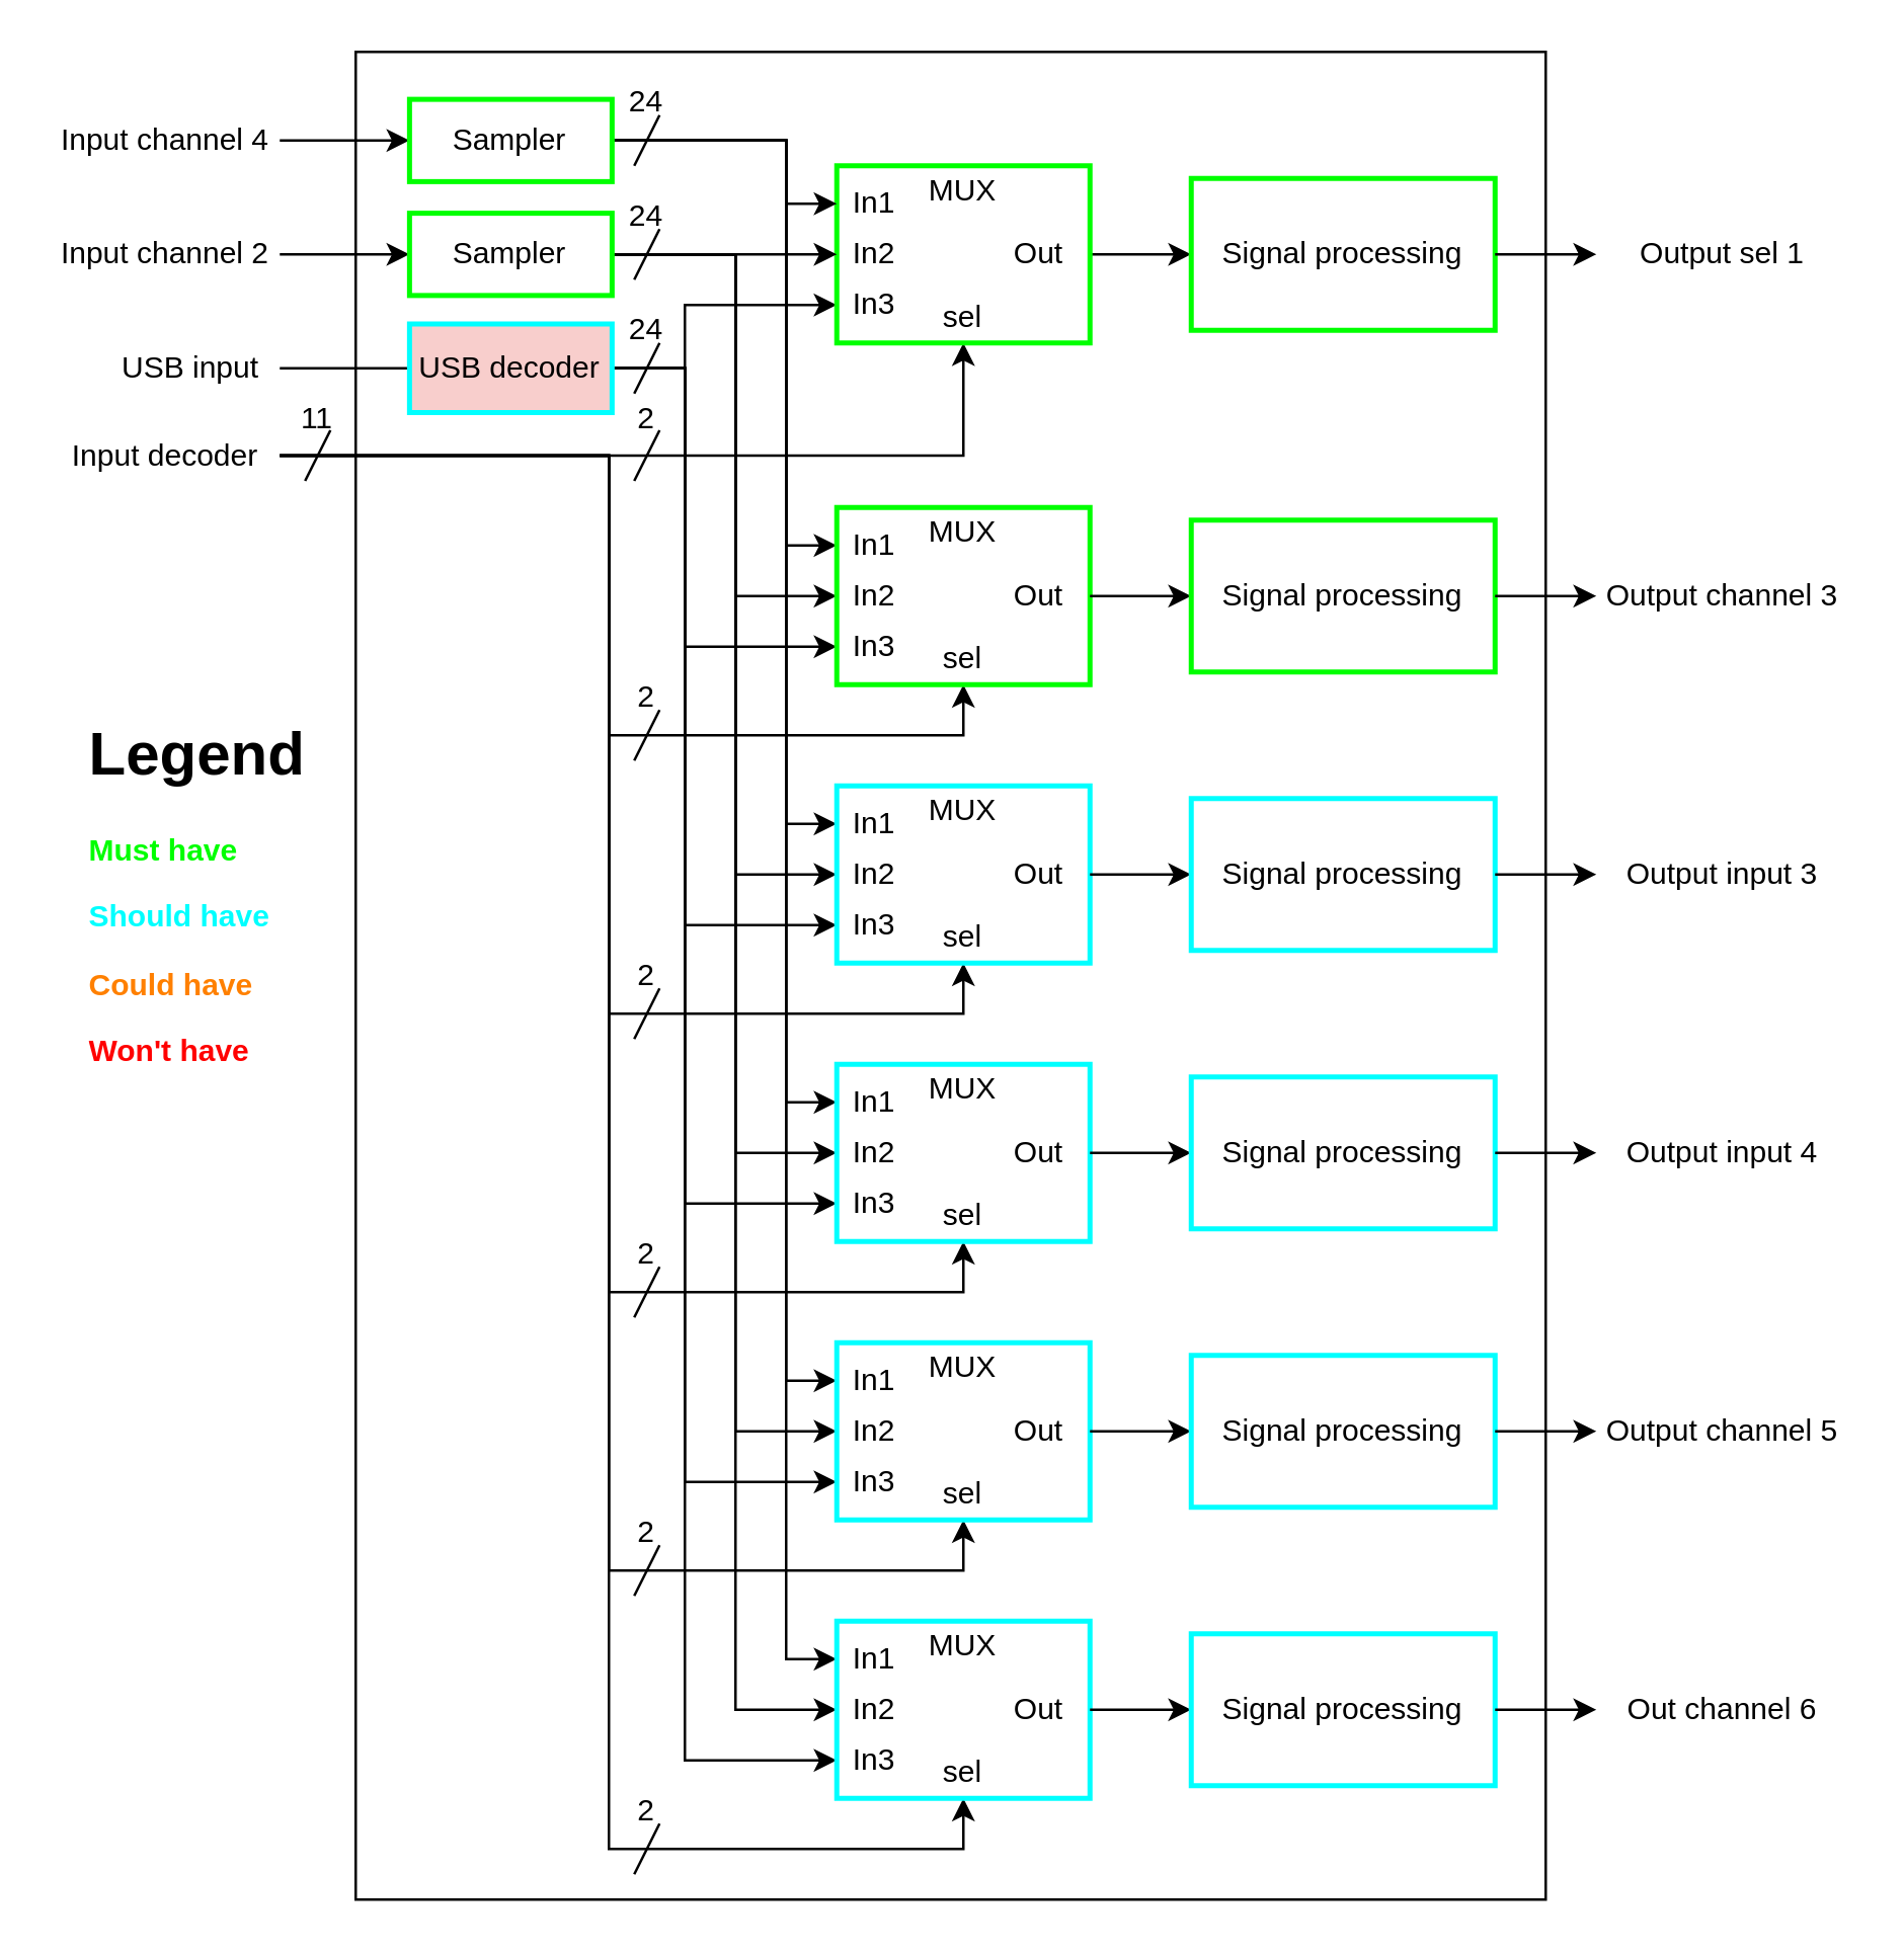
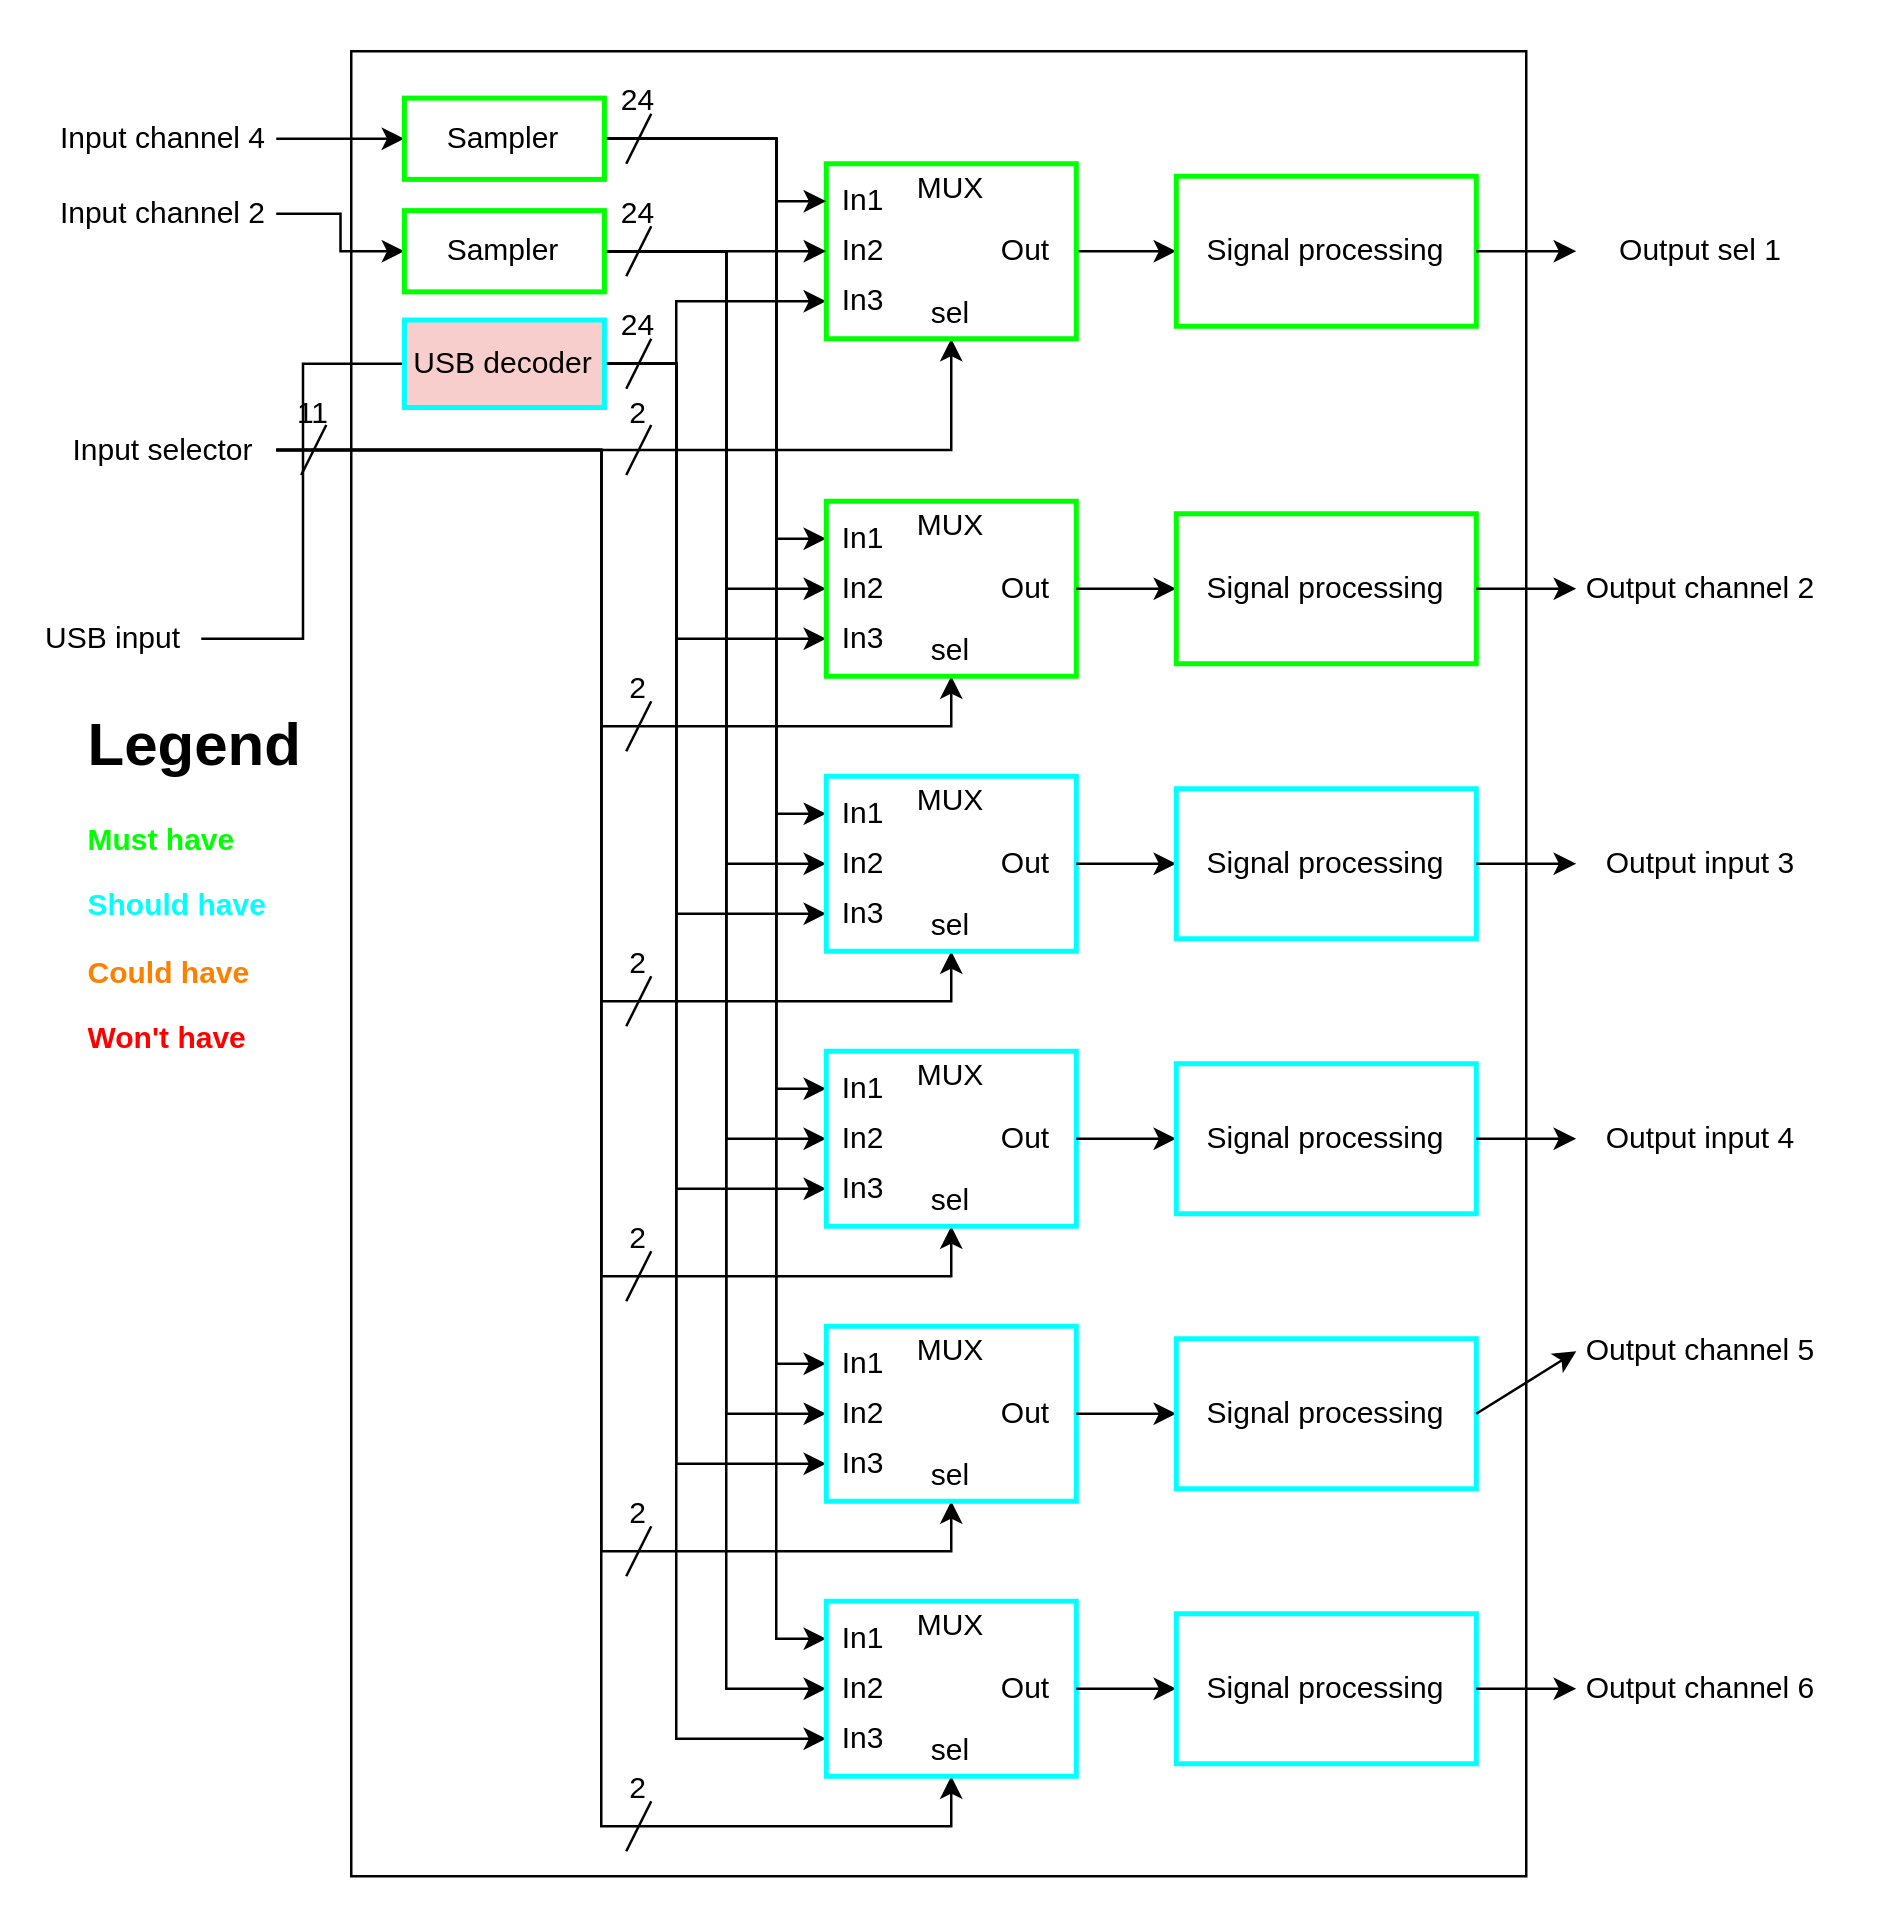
- <mxCell id="6" value="Input channel 2" style="text;html=1;strokeColor=none;fillColor=none;align=center;verticalAlign=middle;whiteSpace=wrap;rounded=0;fontSize=12;" vertex="1" parent="1"><mxGeometry x="20" y="90" width="90" height="20" as="geometry" /></mxCell>
+ <mxCell id="6" value="Input channel 2" style="text;html=1;strokeColor=none;fillColor=none;align=center;verticalAlign=middle;whiteSpace=wrap;rounded=0;fontSize=12;" vertex="1" parent="1"><mxGeometry x="20" y="75" width="90" height="20" as="geometry" /></mxCell>
- <mxCell id="8" value="USB input" style="text;html=1;strokeColor=none;fillColor=none;align=center;verticalAlign=middle;whiteSpace=wrap;rounded=0;fontSize=12;" vertex="1" parent="1"><mxGeometry x="40" y="135" width="70" height="20" as="geometry" /></mxCell>
+ <mxCell id="8" value="USB input" style="text;html=1;strokeColor=none;fillColor=none;align=center;verticalAlign=middle;whiteSpace=wrap;rounded=0;fontSize=12;" vertex="1" parent="1"><mxGeometry x="10" y="245" width="70" height="20" as="geometry" /></mxCell>
- <mxCell id="16" value="Input decoder" style="text;html=1;strokeColor=none;fillColor=none;align=center;verticalAlign=middle;whiteSpace=wrap;rounded=0;fontSize=12;" vertex="1" parent="1"><mxGeometry x="20" y="169.5" width="90" height="20" as="geometry" /></mxCell>
+ <mxCell id="16" value="Input selector" style="text;html=1;strokeColor=none;fillColor=none;align=center;verticalAlign=middle;whiteSpace=wrap;rounded=0;fontSize=12;" vertex="1" parent="1"><mxGeometry x="20" y="169.5" width="90" height="20" as="geometry" /></mxCell>
- <mxCell id="65" value="Output channel 3" style="text;html=1;strokeColor=none;fillColor=none;align=center;verticalAlign=middle;whiteSpace=wrap;rounded=0;fontSize=12;" vertex="1" parent="1"><mxGeometry x="630" y="225" width="100" height="20" as="geometry" /></mxCell>
+ <mxCell id="65" value="Output channel 2" style="text;html=1;strokeColor=none;fillColor=none;align=center;verticalAlign=middle;whiteSpace=wrap;rounded=0;fontSize=12;" vertex="1" parent="1"><mxGeometry x="630" y="225" width="100" height="20" as="geometry" /></mxCell>
- <mxCell id="104" value="Output channel 5" style="text;html=1;strokeColor=none;fillColor=none;align=center;verticalAlign=middle;whiteSpace=wrap;rounded=0;fontSize=12;" vertex="1" parent="1"><mxGeometry x="630" y="555" width="100" height="20" as="geometry" /></mxCell>
+ <mxCell id="104" value="Output channel 5" style="text;html=1;strokeColor=none;fillColor=none;align=center;verticalAlign=middle;whiteSpace=wrap;rounded=0;fontSize=12;" vertex="1" parent="1"><mxGeometry x="630" y="530" width="100" height="20" as="geometry" /></mxCell>
- <mxCell id="117" value="Out channel 6" style="text;html=1;strokeColor=none;fillColor=none;align=center;verticalAlign=middle;whiteSpace=wrap;rounded=0;fontSize=12;" vertex="1" parent="1"><mxGeometry x="630" y="665" width="100" height="20" as="geometry" /></mxCell>
+ <mxCell id="117" value="Output channel 6" style="text;html=1;strokeColor=none;fillColor=none;align=center;verticalAlign=middle;whiteSpace=wrap;rounded=0;fontSize=12;" vertex="1" parent="1"><mxGeometry x="630" y="665" width="100" height="20" as="geometry" /></mxCell>
